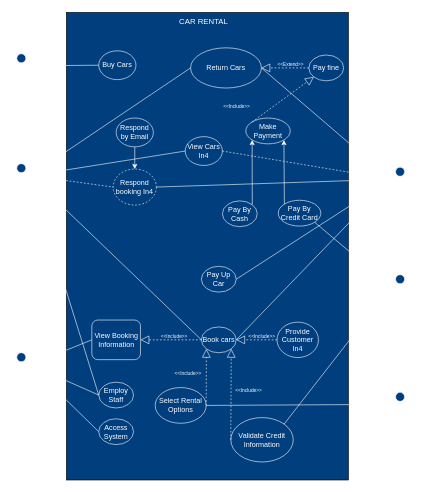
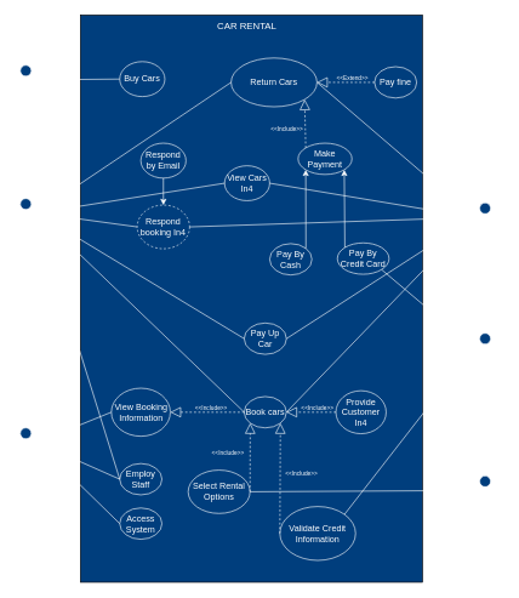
- <mxCell id="43" value="" style="endArrow=block;dashed=1;endFill=0;endSize=12;html=1;rounded=0;exitX=0;exitY=0;exitDx=0;exitDy=0;strokeColor=#FFFFFF;" edge="1" parent="2" source="12" target="20"><mxGeometry width="160" relative="1" as="geometry"><mxPoint x="505" y="105" as="sourcePoint" /><mxPoint x="428" y="106" as="targetPoint" /></mxGeometry></mxCell>
+ <mxCell id="43" value="" style="endArrow=block;dashed=1;endFill=0;endSize=12;html=1;rounded=0;entryX=1;entryY=1;entryDx=0;entryDy=0;exitX=0;exitY=0;exitDx=0;exitDy=0;strokeColor=#FFFFFF;" edge="1" parent="2" source="12" target="10"><mxGeometry width="160" relative="1" as="geometry"><mxPoint x="505" y="105" as="sourcePoint" /><mxPoint x="428" y="106" as="targetPoint" /></mxGeometry></mxCell>
- <mxCell id="25" value="" style="endArrow=none;html=1;rounded=0;entryX=1;entryY=0.5;entryDx=0;entryDy=0;exitX=0;exitY=0.333;exitDx=0;exitDy=0;exitPerimeter=0;strokeColor=#FFFFFF;dashed=1;" edge="1" parent="2" source="6" target="11"><mxGeometry width="50" height="50" relative="1" as="geometry"><mxPoint x="602" y="242" as="sourcePoint" /><mxPoint x="157" y="341" as="targetPoint" /></mxGeometry></mxCell>
+ <mxCell id="25" value="" style="endArrow=none;html=1;rounded=0;entryX=1;entryY=0.5;entryDx=0;entryDy=0;exitX=0;exitY=0.333;exitDx=0;exitDy=0;exitPerimeter=0;strokeColor=#FFFFFF;" edge="1" parent="2" source="6" target="11"><mxGeometry width="50" height="50" relative="1" as="geometry"><mxPoint x="602" y="242" as="sourcePoint" /><mxPoint x="157" y="341" as="targetPoint" /></mxGeometry></mxCell>
- <mxCell id="23" value="" style="endArrow=none;html=1;rounded=0;exitX=1;exitY=0.333;exitDx=0;exitDy=0;exitPerimeter=0;entryX=0;entryY=0.5;entryDx=0;entryDy=0;strokeColor=#FFFFFF;dashed=1;" edge="1" parent="2" source="4" target="19"><mxGeometry width="50" height="50" relative="1" as="geometry"><mxPoint x="159" y="508" as="sourcePoint" /><mxPoint x="209" y="458" as="targetPoint" /></mxGeometry></mxCell>
+ <mxCell id="23" value="" style="endArrow=none;html=1;rounded=0;exitX=1;exitY=0.333;exitDx=0;exitDy=0;exitPerimeter=0;entryX=0;entryY=0.5;entryDx=0;entryDy=0;strokeColor=#FFFFFF;" edge="1" parent="2" source="4" target="19"><mxGeometry width="50" height="50" relative="1" as="geometry"><mxPoint x="159" y="508" as="sourcePoint" /><mxPoint x="209" y="458" as="targetPoint" /></mxGeometry></mxCell>
+ <mxCell id="37" value="" style="endArrow=none;html=1;rounded=0;entryX=1;entryY=0.333;entryDx=0;entryDy=0;exitX=0;exitY=0.5;exitDx=0;exitDy=0;strokeColor=#FFFFFF;entryPerimeter=0;" edge="1" parent="2" source="13" target="4"><mxGeometry width="50" height="50" relative="1" as="geometry"><mxPoint x="383" y="455" as="sourcePoint" /><mxPoint x="641" y="288" as="targetPoint" /></mxGeometry></mxCell>
- <mxCell id="8" value="&lt;font color=&quot;#ffffff&quot;&gt;View Booking Information&lt;/font&gt;" style="whiteSpace=wrap;html=1;strokeColor=#FFFFFF;fillColor=#003E7D;rounded=1;" vertex="1" parent="2"><mxGeometry x="132.5" y="512.5" width="81" height="66" as="geometry" /></mxCell>
+ <mxCell id="8" value="&lt;font color=&quot;#ffffff&quot;&gt;View Booking Information&lt;/font&gt;" style="ellipse;whiteSpace=wrap;html=1;strokeColor=#FFFFFF;fillColor=#003E7D;" vertex="1" parent="2"><mxGeometry x="132.5" y="512.5" width="81" height="66" as="geometry" /></mxCell>
